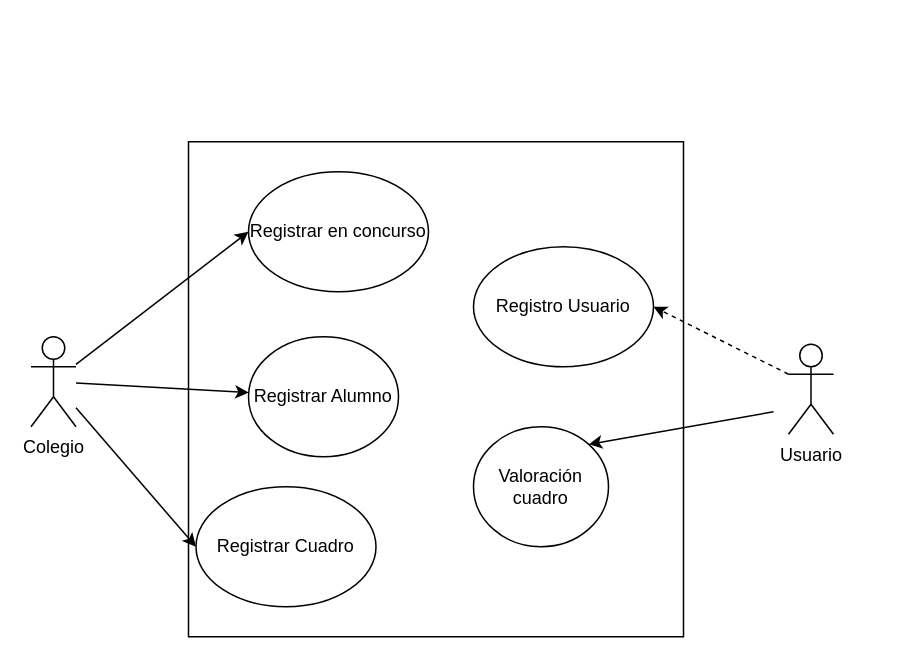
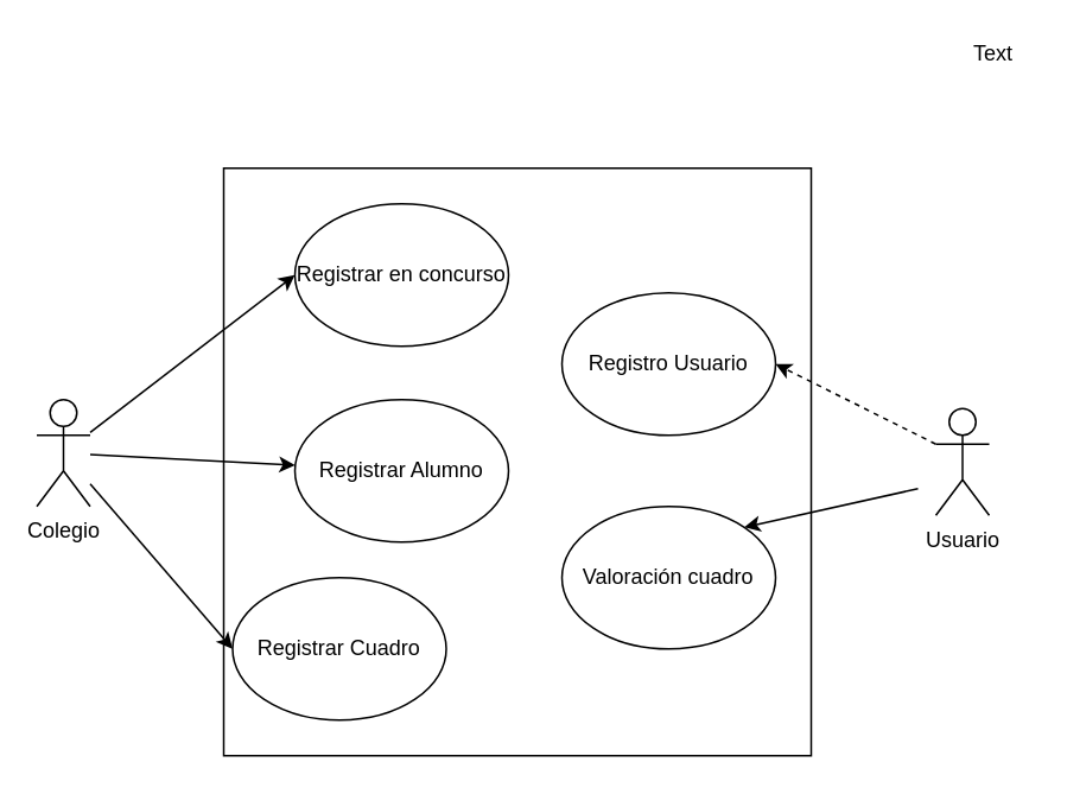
+ <mxCell id="3" value="Text" style="text;html=1;align=center;verticalAlign=middle;resizable=0;points=[];autosize=1;" parent="1" vertex="1"><mxGeometry x="537" y="20" width="40" height="20" as="geometry" /></mxCell>
- <mxCell id="7" value="Registrar Alumno" style="ellipse;whiteSpace=wrap;html=1;" parent="1" vertex="1"><mxGeometry x="165" y="224" width="100" height="80" as="geometry" /></mxCell>
+ <mxCell id="7" value="Registrar Alumno" style="ellipse;whiteSpace=wrap;html=1;" parent="1" vertex="1"><mxGeometry x="165" y="224" width="120" height="80" as="geometry" /></mxCell>
- <mxCell id="10" value="Valoración cuadro" style="ellipse;whiteSpace=wrap;html=1;" parent="1" vertex="1"><mxGeometry x="315" y="284" width="90" height="80" as="geometry" /></mxCell>
+ <mxCell id="10" value="Valoración cuadro" style="ellipse;whiteSpace=wrap;html=1;" parent="1" vertex="1"><mxGeometry x="315" y="284" width="120" height="80" as="geometry" /></mxCell>
